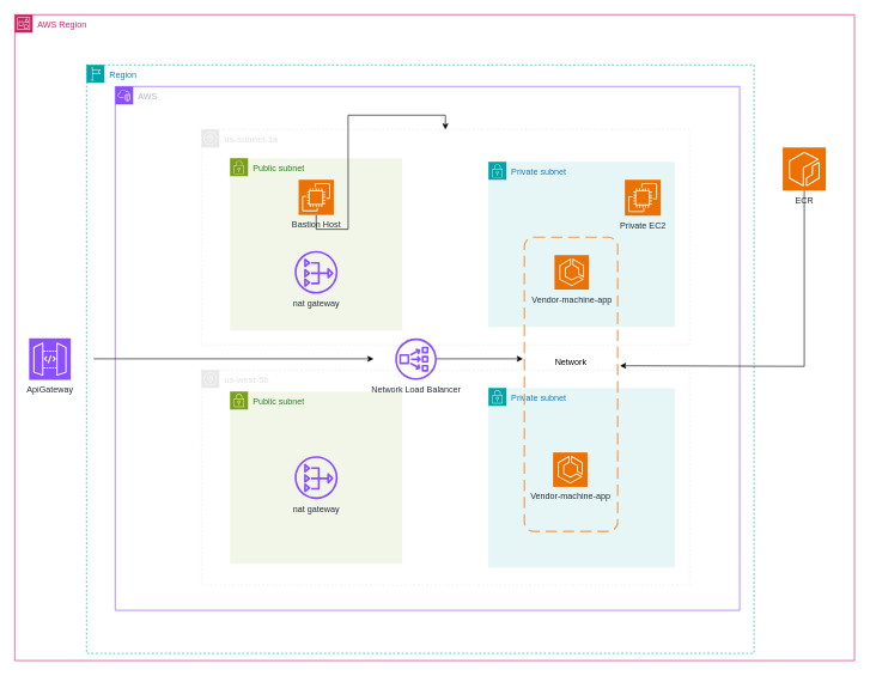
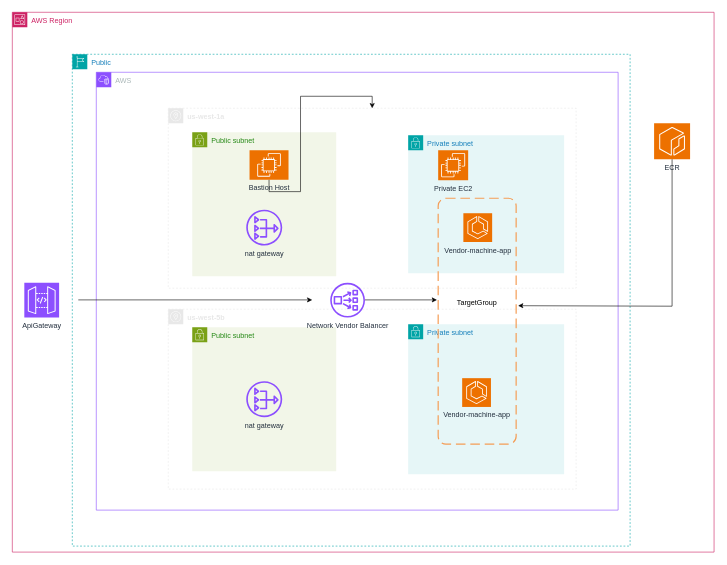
- <mxCell id="4" value="Region" style="points=[[0,0],[0.25,0],[0.5,0],[0.75,0],[1,0],[1,0.25],[1,0.5],[1,0.75],[1,1],[0.75,1],[0.5,1],[0.25,1],[0,1],[0,0.75],[0,0.5],[0,0.25]];outlineConnect=0;gradientColor=none;html=1;whiteSpace=wrap;fontSize=12;fontStyle=0;container=1;pointerEvents=0;collapsible=0;recursiveResize=0;shape=mxgraph.aws4.group;grIcon=mxgraph.aws4.group_region;strokeColor=#00A4A6;fillColor=none;verticalAlign=top;align=left;spacingLeft=30;fontColor=#147EBA;dashed=1;" parent="2" vertex="1"><mxGeometry x="100" y="70" width="930" height="820" as="geometry" /></mxCell>
+ <mxCell id="4" value="Public" style="points=[[0,0],[0.25,0],[0.5,0],[0.75,0],[1,0],[1,0.25],[1,0.5],[1,0.75],[1,1],[0.75,1],[0.5,1],[0.25,1],[0,1],[0,0.75],[0,0.5],[0,0.25]];outlineConnect=0;gradientColor=none;html=1;whiteSpace=wrap;fontSize=12;fontStyle=0;container=1;pointerEvents=0;collapsible=0;recursiveResize=0;shape=mxgraph.aws4.group;grIcon=mxgraph.aws4.group_region;strokeColor=#00A4A6;fillColor=none;verticalAlign=top;align=left;spacingLeft=30;fontColor=#147EBA;dashed=1;" parent="2" vertex="1"><mxGeometry x="100" y="70" width="930" height="820" as="geometry" /></mxCell>
- <mxCell id="5" value="&lt;b&gt;us-subnet-1a&lt;/b&gt;" style="sketch=0;outlineConnect=0;gradientColor=none;html=1;whiteSpace=wrap;fontSize=12;fontStyle=0;shape=mxgraph.aws4.group;grIcon=mxgraph.aws4.group_availability_zone;strokeColor=#E8E8E8;fillColor=none;verticalAlign=top;align=left;spacingLeft=30;fontColor=#E8E8E8;dashed=1;" parent="4" vertex="1"><mxGeometry x="160" y="90" width="680" height="300" as="geometry" /></mxCell>
+ <mxCell id="5" value="&lt;b&gt;us-west-1a&lt;/b&gt;" style="sketch=0;outlineConnect=0;gradientColor=none;html=1;whiteSpace=wrap;fontSize=12;fontStyle=0;shape=mxgraph.aws4.group;grIcon=mxgraph.aws4.group_availability_zone;strokeColor=#E8E8E8;fillColor=none;verticalAlign=top;align=left;spacingLeft=30;fontColor=#E8E8E8;dashed=1;" parent="4" vertex="1"><mxGeometry x="160" y="90" width="680" height="300" as="geometry" /></mxCell>
- <mxCell id="18" value="Bastion Host" style="sketch=0;points=[[0,0,0],[0.25,0,0],[0.5,0,0],[0.75,0,0],[1,0,0],[0,1,0],[0.25,1,0],[0.5,1,0],[0.75,1,0],[1,1,0],[0,0.25,0],[0,0.5,0],[0,0.75,0],[1,0.25,0],[1,0.5,0],[1,0.75,0]];outlineConnect=0;fontColor=#232F3E;fillColor=#ED7100;strokeColor=#ffffff;dashed=0;verticalLabelPosition=bottom;verticalAlign=top;align=center;html=1;fontSize=12;fontStyle=0;aspect=fixed;shape=mxgraph.aws4.resourceIcon;resIcon=mxgraph.aws4.ec2;" parent="4" vertex="1"><mxGeometry x="295.5" y="160" width="49" height="49" as="geometry" /></mxCell>
+ <mxCell id="18" value="Bastion Host" style="sketch=0;points=[[0,0,0],[0.25,0,0],[0.5,0,0],[0.75,0,0],[1,0,0],[0,1,0],[0.25,1,0],[0.5,1,0],[0.75,1,0],[1,1,0],[0,0.25,0],[0,0.5,0],[0,0.75,0],[1,0.25,0],[1,0.5,0],[1,0.75,0]];outlineConnect=0;fontColor=#232F3E;fillColor=#ED7100;strokeColor=#ffffff;dashed=0;verticalLabelPosition=bottom;verticalAlign=top;align=center;html=1;fontSize=12;fontStyle=0;aspect=fixed;shape=mxgraph.aws4.resourceIcon;resIcon=mxgraph.aws4.ec2;" parent="4" vertex="1"><mxGeometry x="295.5" y="160" width="65" height="49" as="geometry" /></mxCell>
- <mxCell id="14" value="Private EC2" style="sketch=0;points=[[0,0,0],[0.25,0,0],[0.5,0,0],[0.75,0,0],[1,0,0],[0,1,0],[0.25,1,0],[0.5,1,0],[0.75,1,0],[1,1,0],[0,0.25,0],[0,0.5,0],[0,0.75,0],[1,0.25,0],[1,0.5,0],[1,0.75,0]];outlineConnect=0;fontColor=#232F3E;fillColor=#ED7100;strokeColor=#ffffff;dashed=0;verticalLabelPosition=bottom;verticalAlign=top;align=center;html=1;fontSize=12;fontStyle=0;aspect=fixed;shape=mxgraph.aws4.resourceIcon;resIcon=mxgraph.aws4.ec2;" parent="4" vertex="1"><mxGeometry x="750" y="160" width="50" height="50" as="geometry" /></mxCell>
+ <mxCell id="14" value="Private EC2" style="sketch=0;points=[[0,0,0],[0.25,0,0],[0.5,0,0],[0.75,0,0],[1,0,0],[0,1,0],[0.25,1,0],[0.5,1,0],[0.75,1,0],[1,1,0],[0,0.25,0],[0,0.5,0],[0,0.75,0],[1,0.25,0],[1,0.5,0],[1,0.75,0]];outlineConnect=0;fontColor=#232F3E;fillColor=#ED7100;strokeColor=#ffffff;dashed=0;verticalLabelPosition=bottom;verticalAlign=top;align=center;html=1;fontSize=12;fontStyle=0;aspect=fixed;shape=mxgraph.aws4.resourceIcon;resIcon=mxgraph.aws4.ec2;" parent="4" vertex="1"><mxGeometry x="610" y="160" width="50" height="50" as="geometry" /></mxCell>
- <mxCell id="25" value="Network" style="text;html=1;align=center;verticalAlign=middle;whiteSpace=wrap;rounded=0;" parent="1" vertex="1"><mxGeometry x="765" y="490" width="60" height="30" as="geometry" /></mxCell>
+ <mxCell id="25" value="TargetGroup" style="text;html=1;align=center;verticalAlign=middle;whiteSpace=wrap;rounded=0;" parent="1" vertex="1"><mxGeometry x="765" y="490" width="60" height="30" as="geometry" /></mxCell>
- <mxCell id="17" value="Network Load Balancer" style="sketch=0;outlineConnect=0;fontColor=#232F3E;gradientColor=none;fillColor=#8C4FFF;strokeColor=none;dashed=0;verticalLabelPosition=bottom;verticalAlign=top;align=center;html=1;fontSize=12;fontStyle=0;aspect=fixed;pointerEvents=1;shape=mxgraph.aws4.network_load_balancer;" parent="4" vertex="1"><mxGeometry x="430" y="381" width="58" height="58" as="geometry" /></mxCell>
+ <mxCell id="17" value="Network Vendor Balancer" style="sketch=0;outlineConnect=0;fontColor=#232F3E;gradientColor=none;fillColor=#8C4FFF;strokeColor=none;dashed=0;verticalLabelPosition=bottom;verticalAlign=top;align=center;html=1;fontSize=12;fontStyle=0;aspect=fixed;pointerEvents=1;shape=mxgraph.aws4.network_load_balancer;" parent="4" vertex="1"><mxGeometry x="430" y="381" width="58" height="58" as="geometry" /></mxCell>
